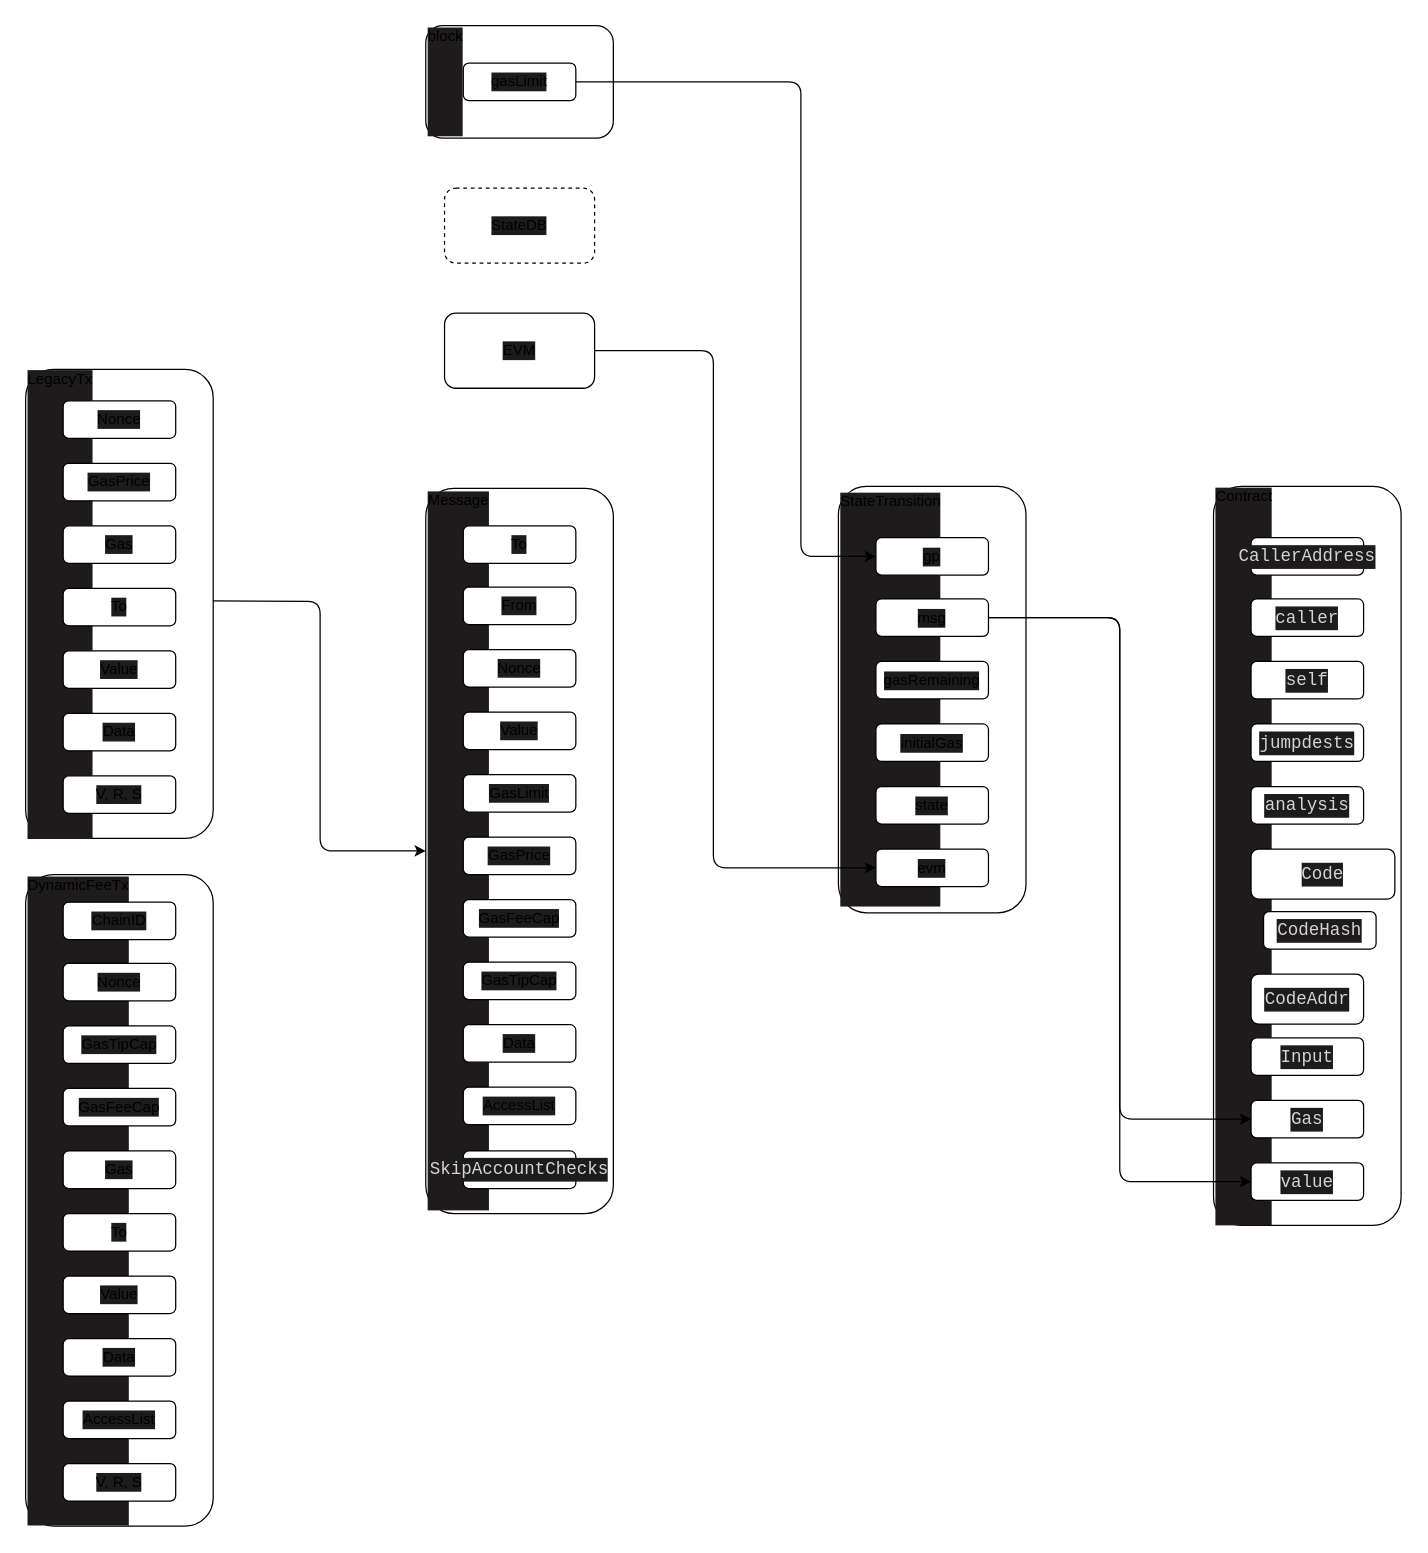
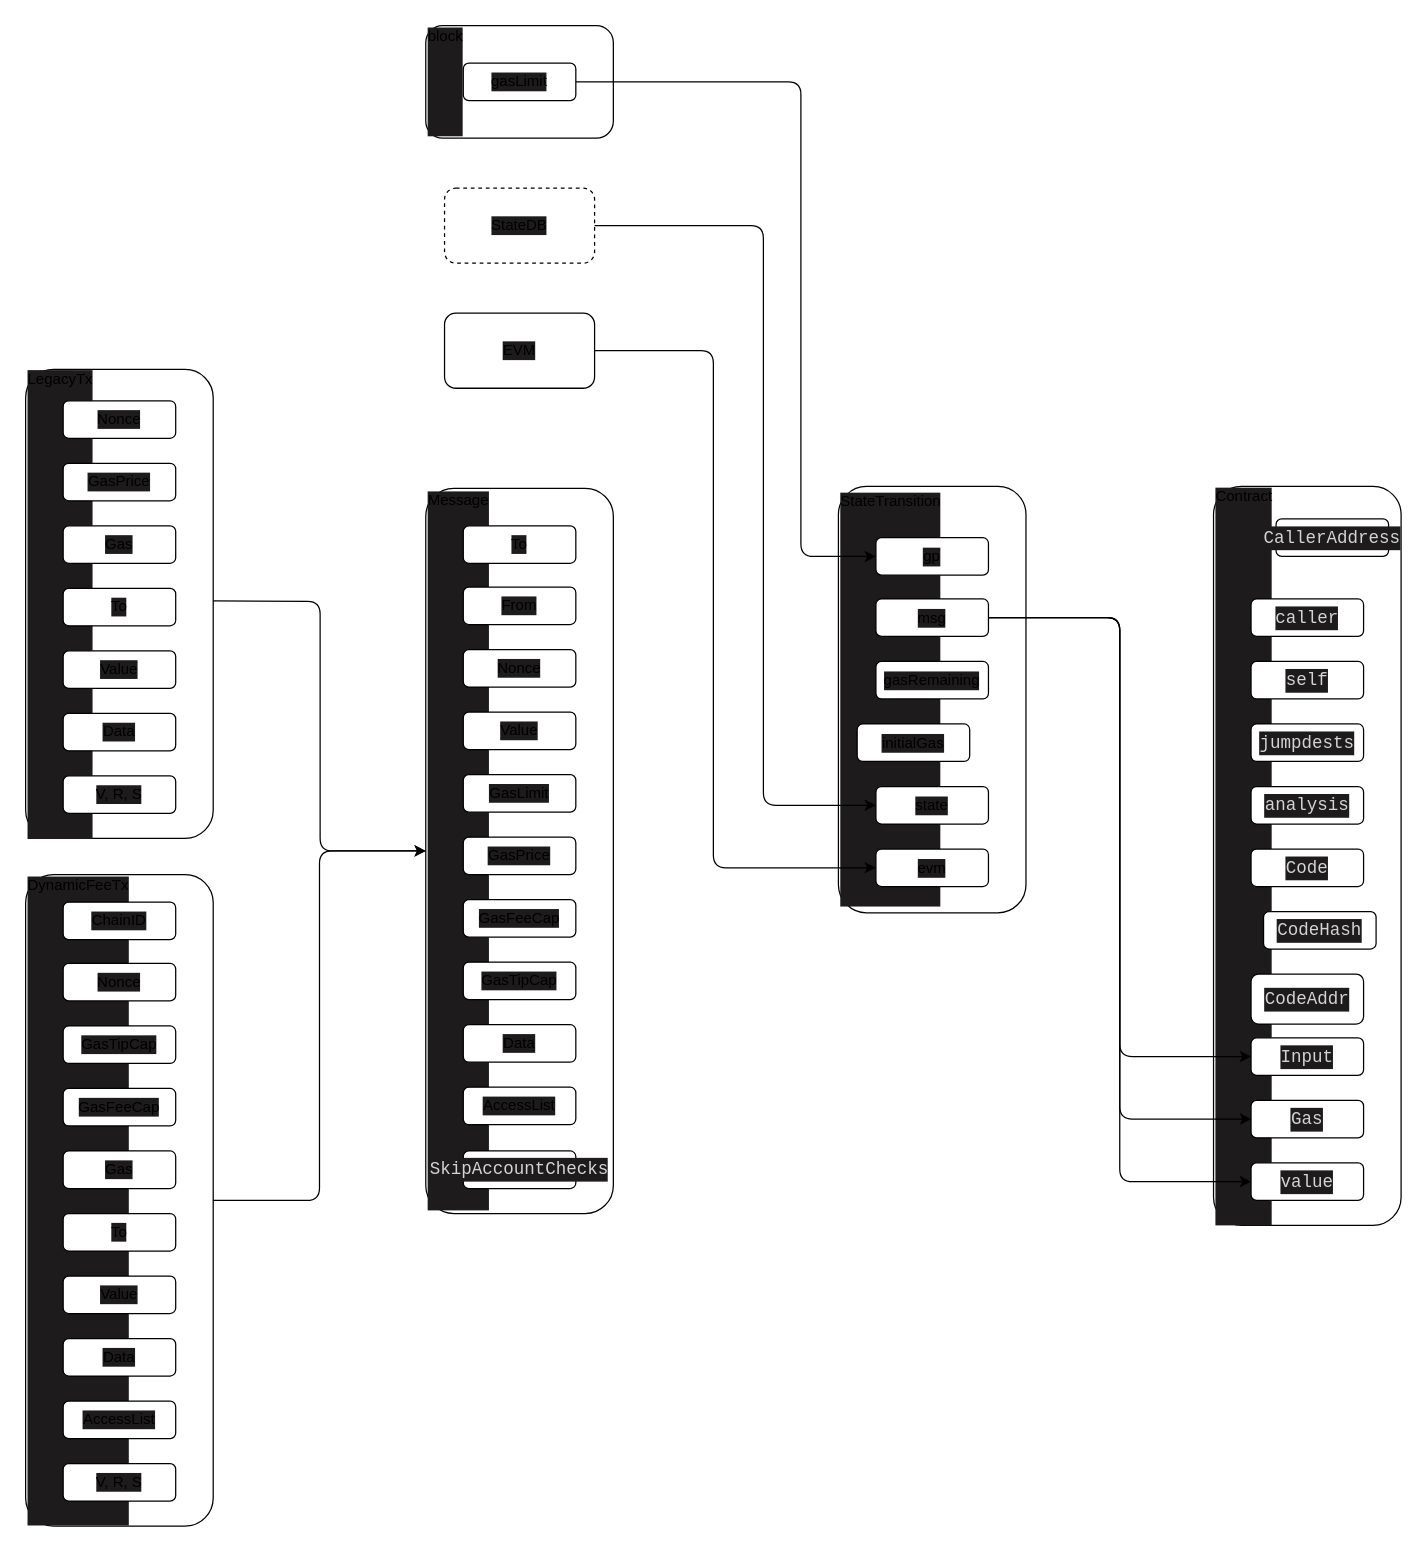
+ <mxCell id="59" value="" style="endArrow=classic;html=1;exitX=1;exitY=0.5;exitDx=0;exitDy=0;edgeStyle=orthogonalEdgeStyle;entryX=0;entryY=0.5;entryDx=0;entryDy=0;labelBackgroundColor=#1D1B1B;" edge="1" parent="1" source="7" target="40"><mxGeometry width="50" height="50" relative="1" as="geometry"><mxPoint x="800" y="503.5" as="sourcePoint" /><mxPoint x="1010" y="954.5" as="targetPoint" /><Array as="points"><mxPoint x="610" y="180" /><mxPoint x="610" y="644" /></Array></mxGeometry></mxCell>
- <mxCell id="50" value="&lt;div style=&quot;color: rgb(212, 212, 212); font-family: Consolas, &amp;quot;Courier New&amp;quot;, monospace; font-size: 14px; line-height: 19px;&quot;&gt;CallerAddress&lt;/div&gt;" style="rounded=1;whiteSpace=wrap;html=1;labelBackgroundColor=#1D1B1B;" vertex="1" parent="1"><mxGeometry x="1000" y="429.5" width="90" height="30" as="geometry" /></mxCell>
+ <mxCell id="50" value="&lt;div style=&quot;color: rgb(212, 212, 212); font-family: Consolas, &amp;quot;Courier New&amp;quot;, monospace; font-size: 14px; line-height: 19px;&quot;&gt;CallerAddress&lt;/div&gt;" style="rounded=1;whiteSpace=wrap;html=1;labelBackgroundColor=#1D1B1B;" vertex="1" parent="1"><mxGeometry x="1020" y="414.5" width="90" height="30" as="geometry" /></mxCell>
- <mxCell id="39" value="initialGas" style="rounded=1;whiteSpace=wrap;html=1;labelBackgroundColor=#1D1B1B;" parent="1" vertex="1"><mxGeometry x="700" y="578.5" width="90" height="30" as="geometry" /></mxCell>
+ <mxCell id="39" value="initialGas" style="rounded=1;whiteSpace=wrap;html=1;labelBackgroundColor=#1D1B1B;" parent="1" vertex="1"><mxGeometry x="685" y="578.5" width="90" height="30" as="geometry" /></mxCell>
- <mxCell id="49" value="&lt;div style=&quot;color: rgb(212, 212, 212); font-family: Consolas, &amp;quot;Courier New&amp;quot;, monospace; font-size: 14px; line-height: 19px;&quot;&gt;Code&lt;/div&gt;" style="rounded=1;whiteSpace=wrap;html=1;labelBackgroundColor=#1D1B1B;" vertex="1" parent="1"><mxGeometry x="1000" y="678.5" width="115" height="40" as="geometry" /></mxCell>
+ <mxCell id="49" value="&lt;div style=&quot;color: rgb(212, 212, 212); font-family: Consolas, &amp;quot;Courier New&amp;quot;, monospace; font-size: 14px; line-height: 19px;&quot;&gt;Code&lt;/div&gt;" style="rounded=1;whiteSpace=wrap;html=1;labelBackgroundColor=#1D1B1B;" vertex="1" parent="1"><mxGeometry x="1000" y="678.5" width="90" height="30" as="geometry" /></mxCell>
+ <mxCell id="56" value="" style="endArrow=classic;html=1;exitX=1;exitY=0.5;exitDx=0;exitDy=0;edgeStyle=orthogonalEdgeStyle;entryX=0;entryY=0.5;entryDx=0;entryDy=0;labelBackgroundColor=#1D1B1B;" edge="1" parent="1" source="37" target="53"><mxGeometry width="50" height="50" relative="1" as="geometry"><mxPoint x="600" y="690" as="sourcePoint" /><mxPoint x="650" y="640" as="targetPoint" /></mxGeometry></mxCell>
+ <mxCell id="63" value="" style="endArrow=classic;html=1;entryX=0;entryY=0.5;entryDx=0;entryDy=0;edgeStyle=orthogonalEdgeStyle;labelBackgroundColor=#1D1B1B;" edge="1" parent="1" source="3" target="5"><mxGeometry width="50" height="50" relative="1" as="geometry"><mxPoint x="170" y="810" as="sourcePoint" /><mxPoint x="340" y="809" as="targetPoint" /></mxGeometry></mxCell>
